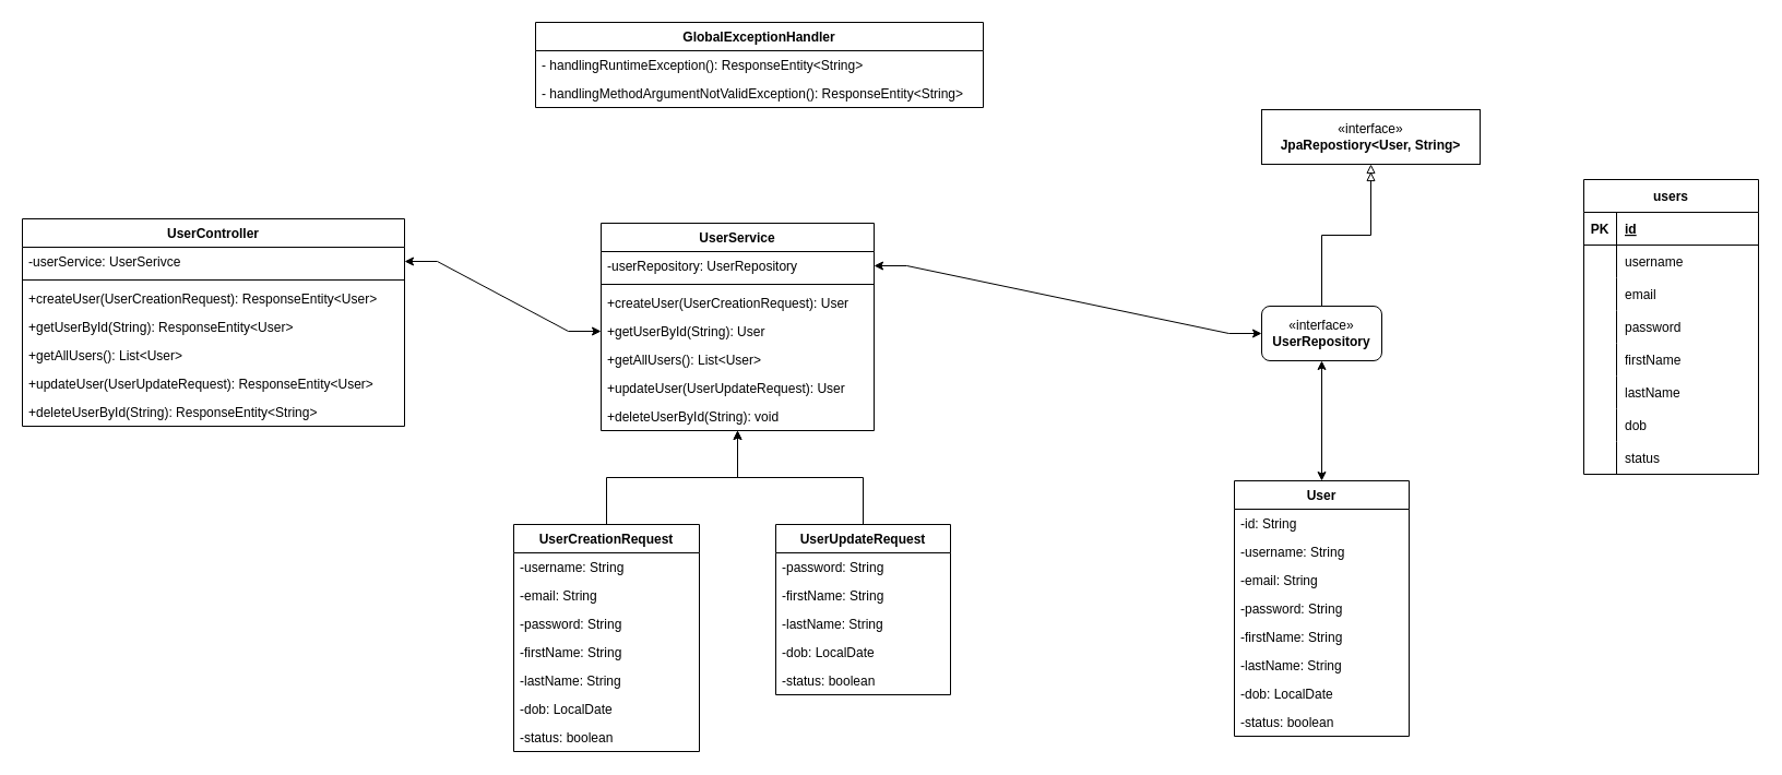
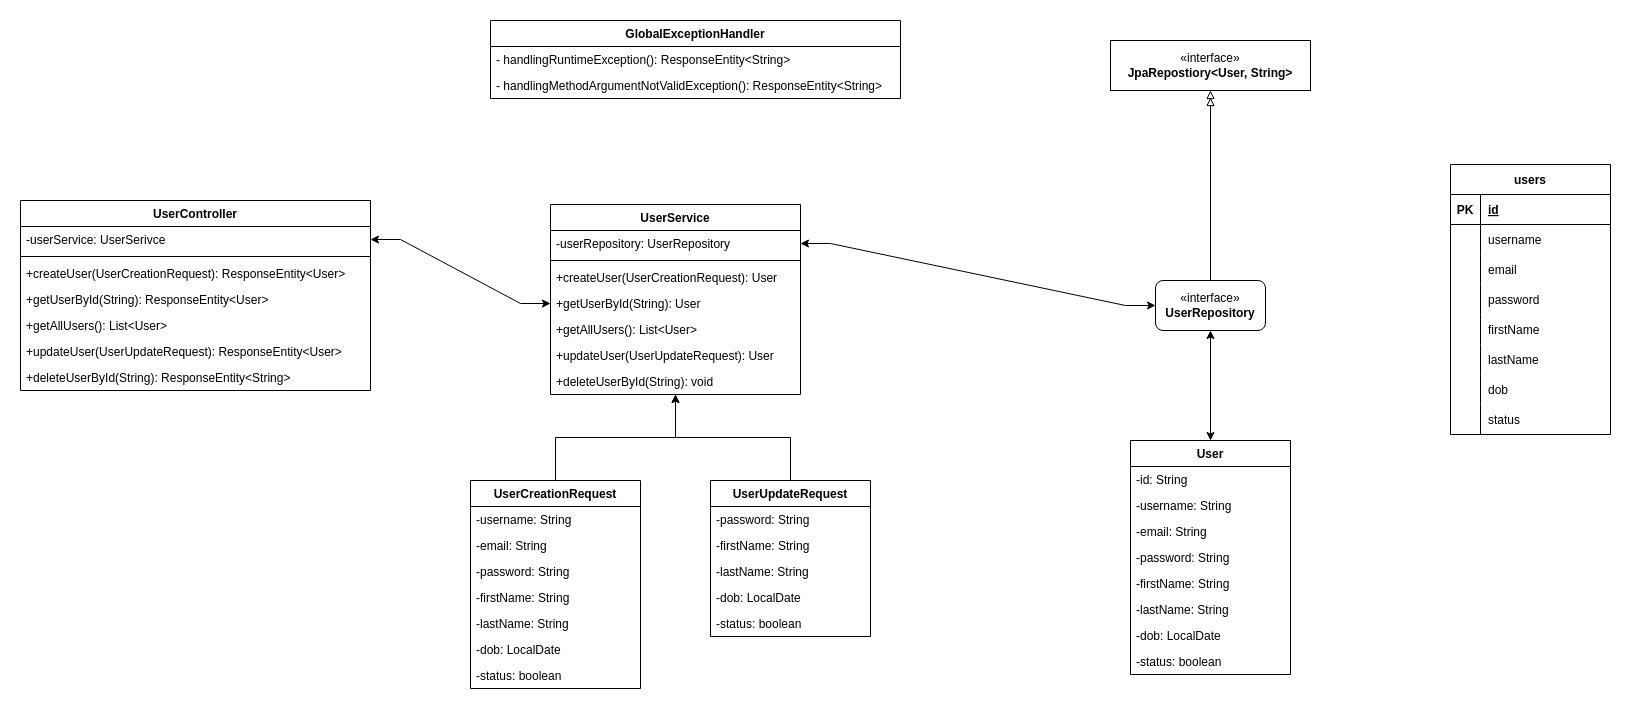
- <mxCell id="69" value="«interface»&lt;br&gt;&lt;b&gt;JpaRepostiory&amp;lt;User, String&amp;gt;&lt;/b&gt;" style="html=1;whiteSpace=wrap;" parent="1" vertex="1"><mxGeometry x="1155" y="100" width="200" height="50" as="geometry" /></mxCell>
+ <mxCell id="69" value="«interface»&lt;br&gt;&lt;b&gt;JpaRepostiory&amp;lt;User, String&amp;gt;&lt;/b&gt;" style="html=1;whiteSpace=wrap;" parent="1" vertex="1"><mxGeometry x="1110" y="40" width="200" height="50" as="geometry" /></mxCell>
